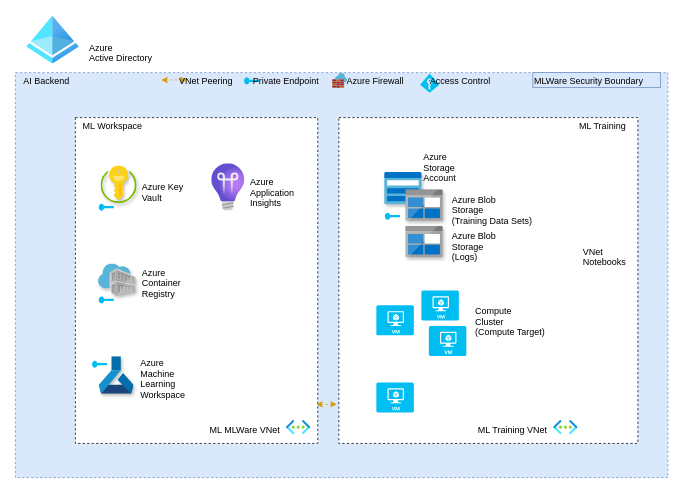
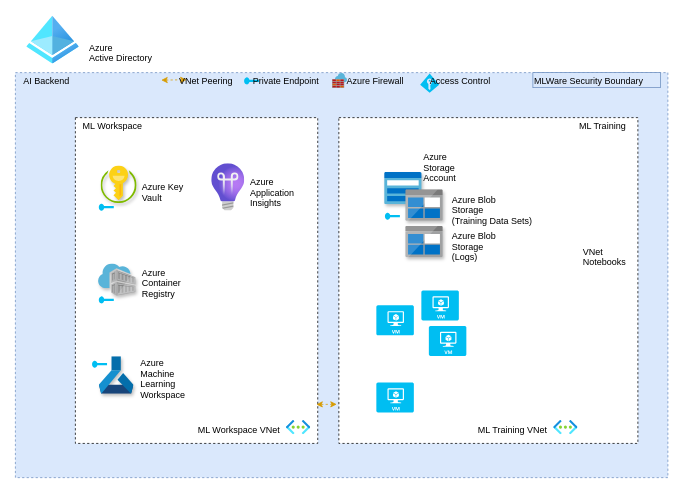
- <mxCell id="36" value="Compute&#10;Cluster&#10;(Compute Target)" style="text;align=left;verticalAlign=middle;resizable=0;points=[];autosize=1;" parent="1" vertex="1"><mxGeometry x="631.3" y="402.69" width="110" height="50" as="geometry" /></mxCell>
- <mxCell id="18" value="ML MLWare VNet" style="text;align=right;verticalAlign=middle;resizable=0;points=[];autosize=1;" parent="1" vertex="1"><mxGeometry x="264.98" y="562.04" width="110" height="20" as="geometry" /></mxCell>
+ <mxCell id="18" value="ML Workspace VNet" style="text;align=right;verticalAlign=middle;resizable=0;points=[];autosize=1;" parent="1" vertex="1"><mxGeometry x="264.98" y="562.04" width="110" height="20" as="geometry" /></mxCell>
